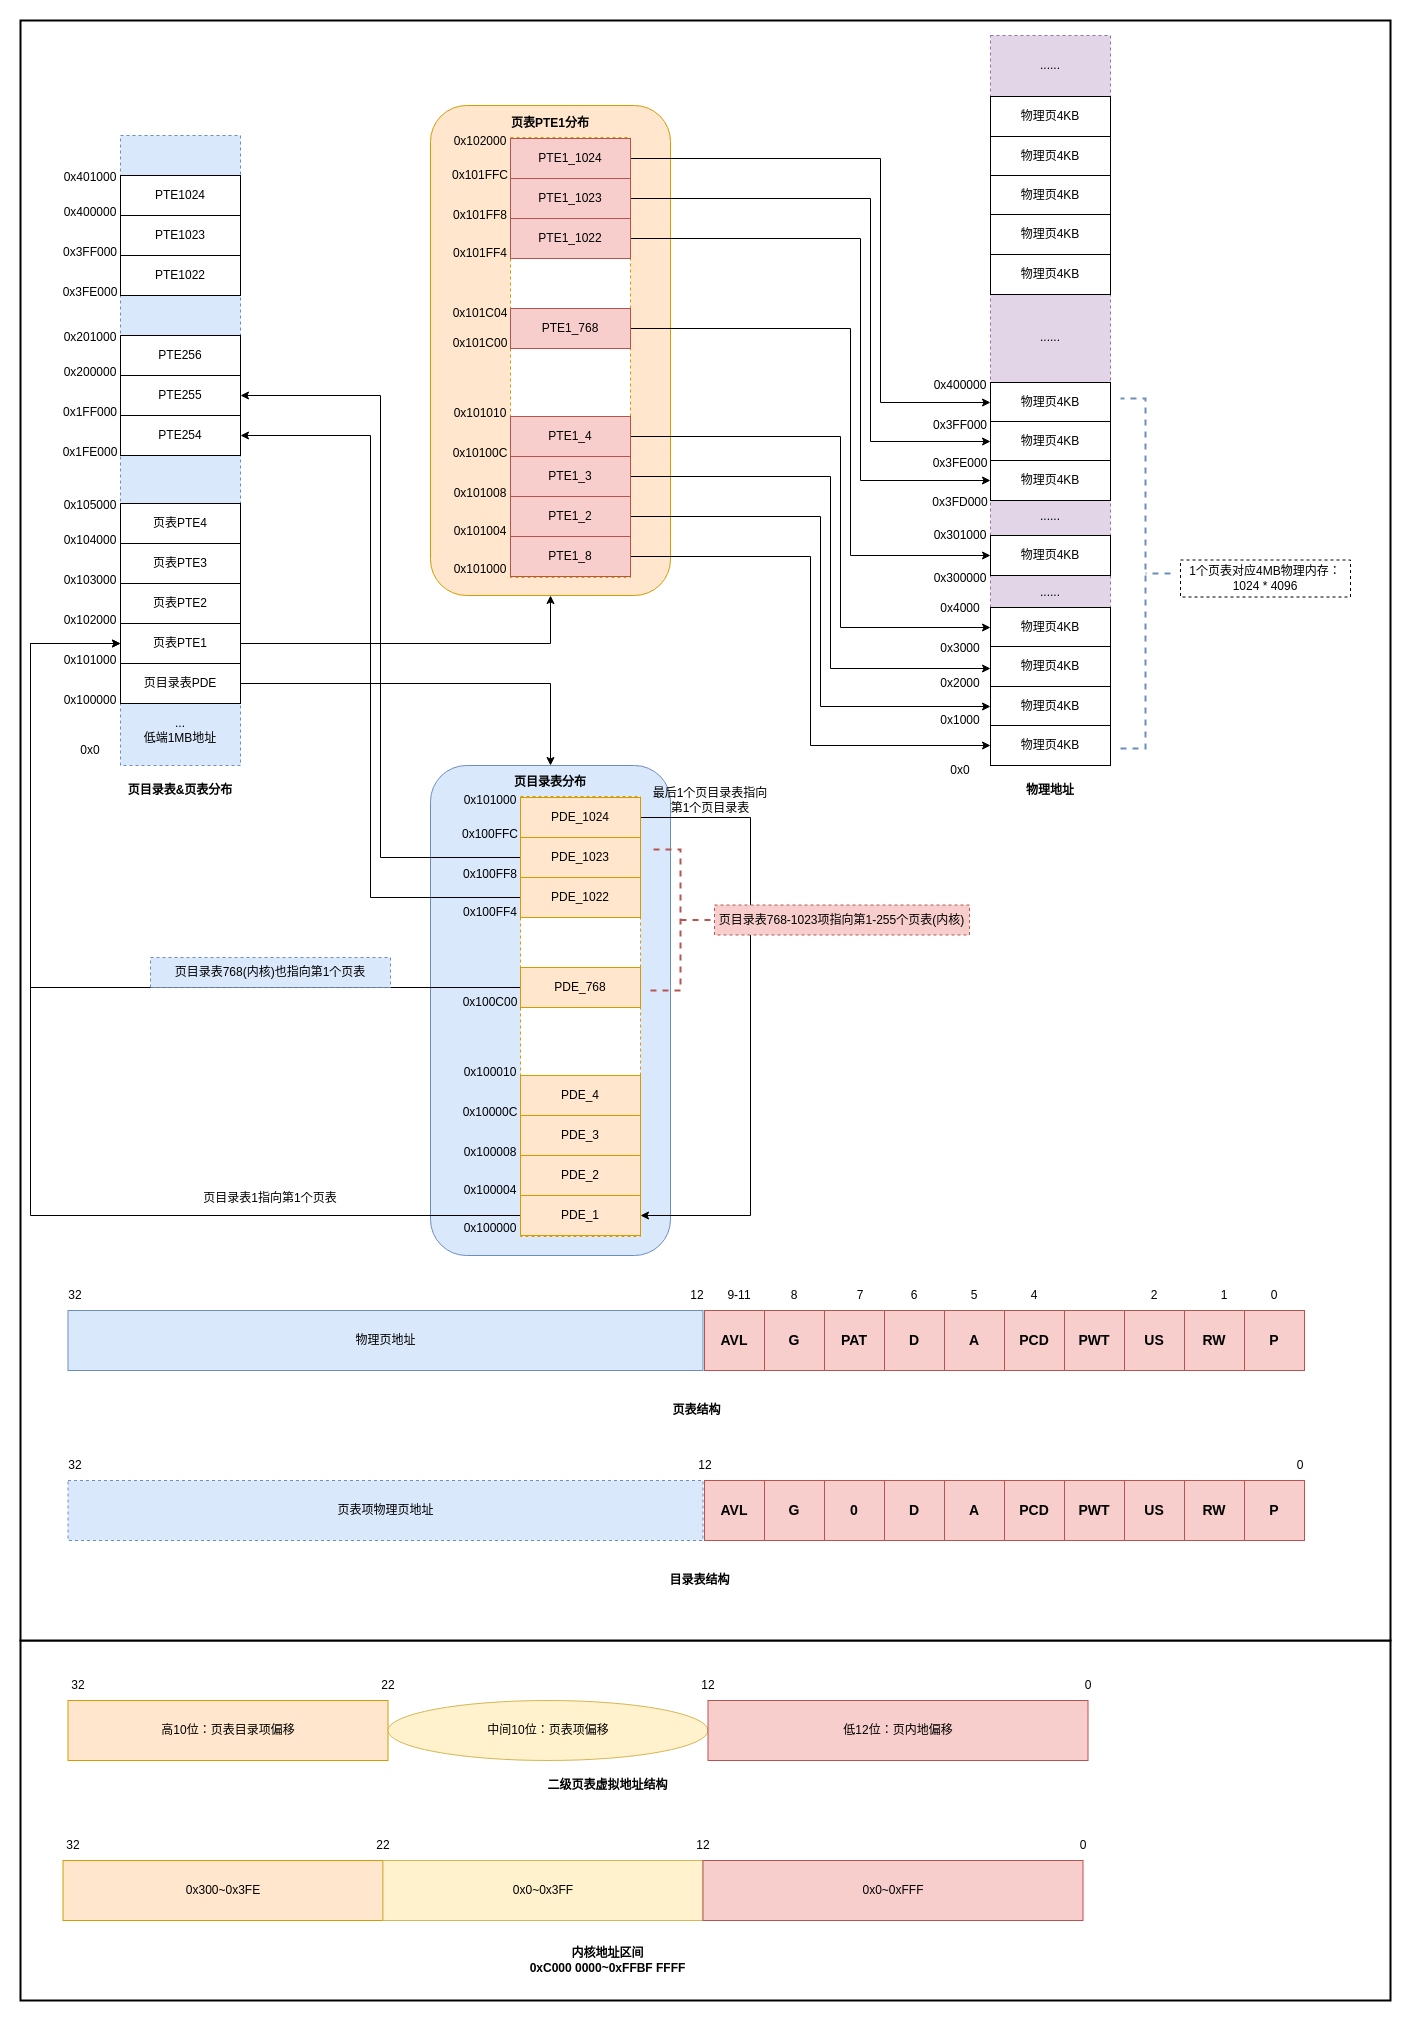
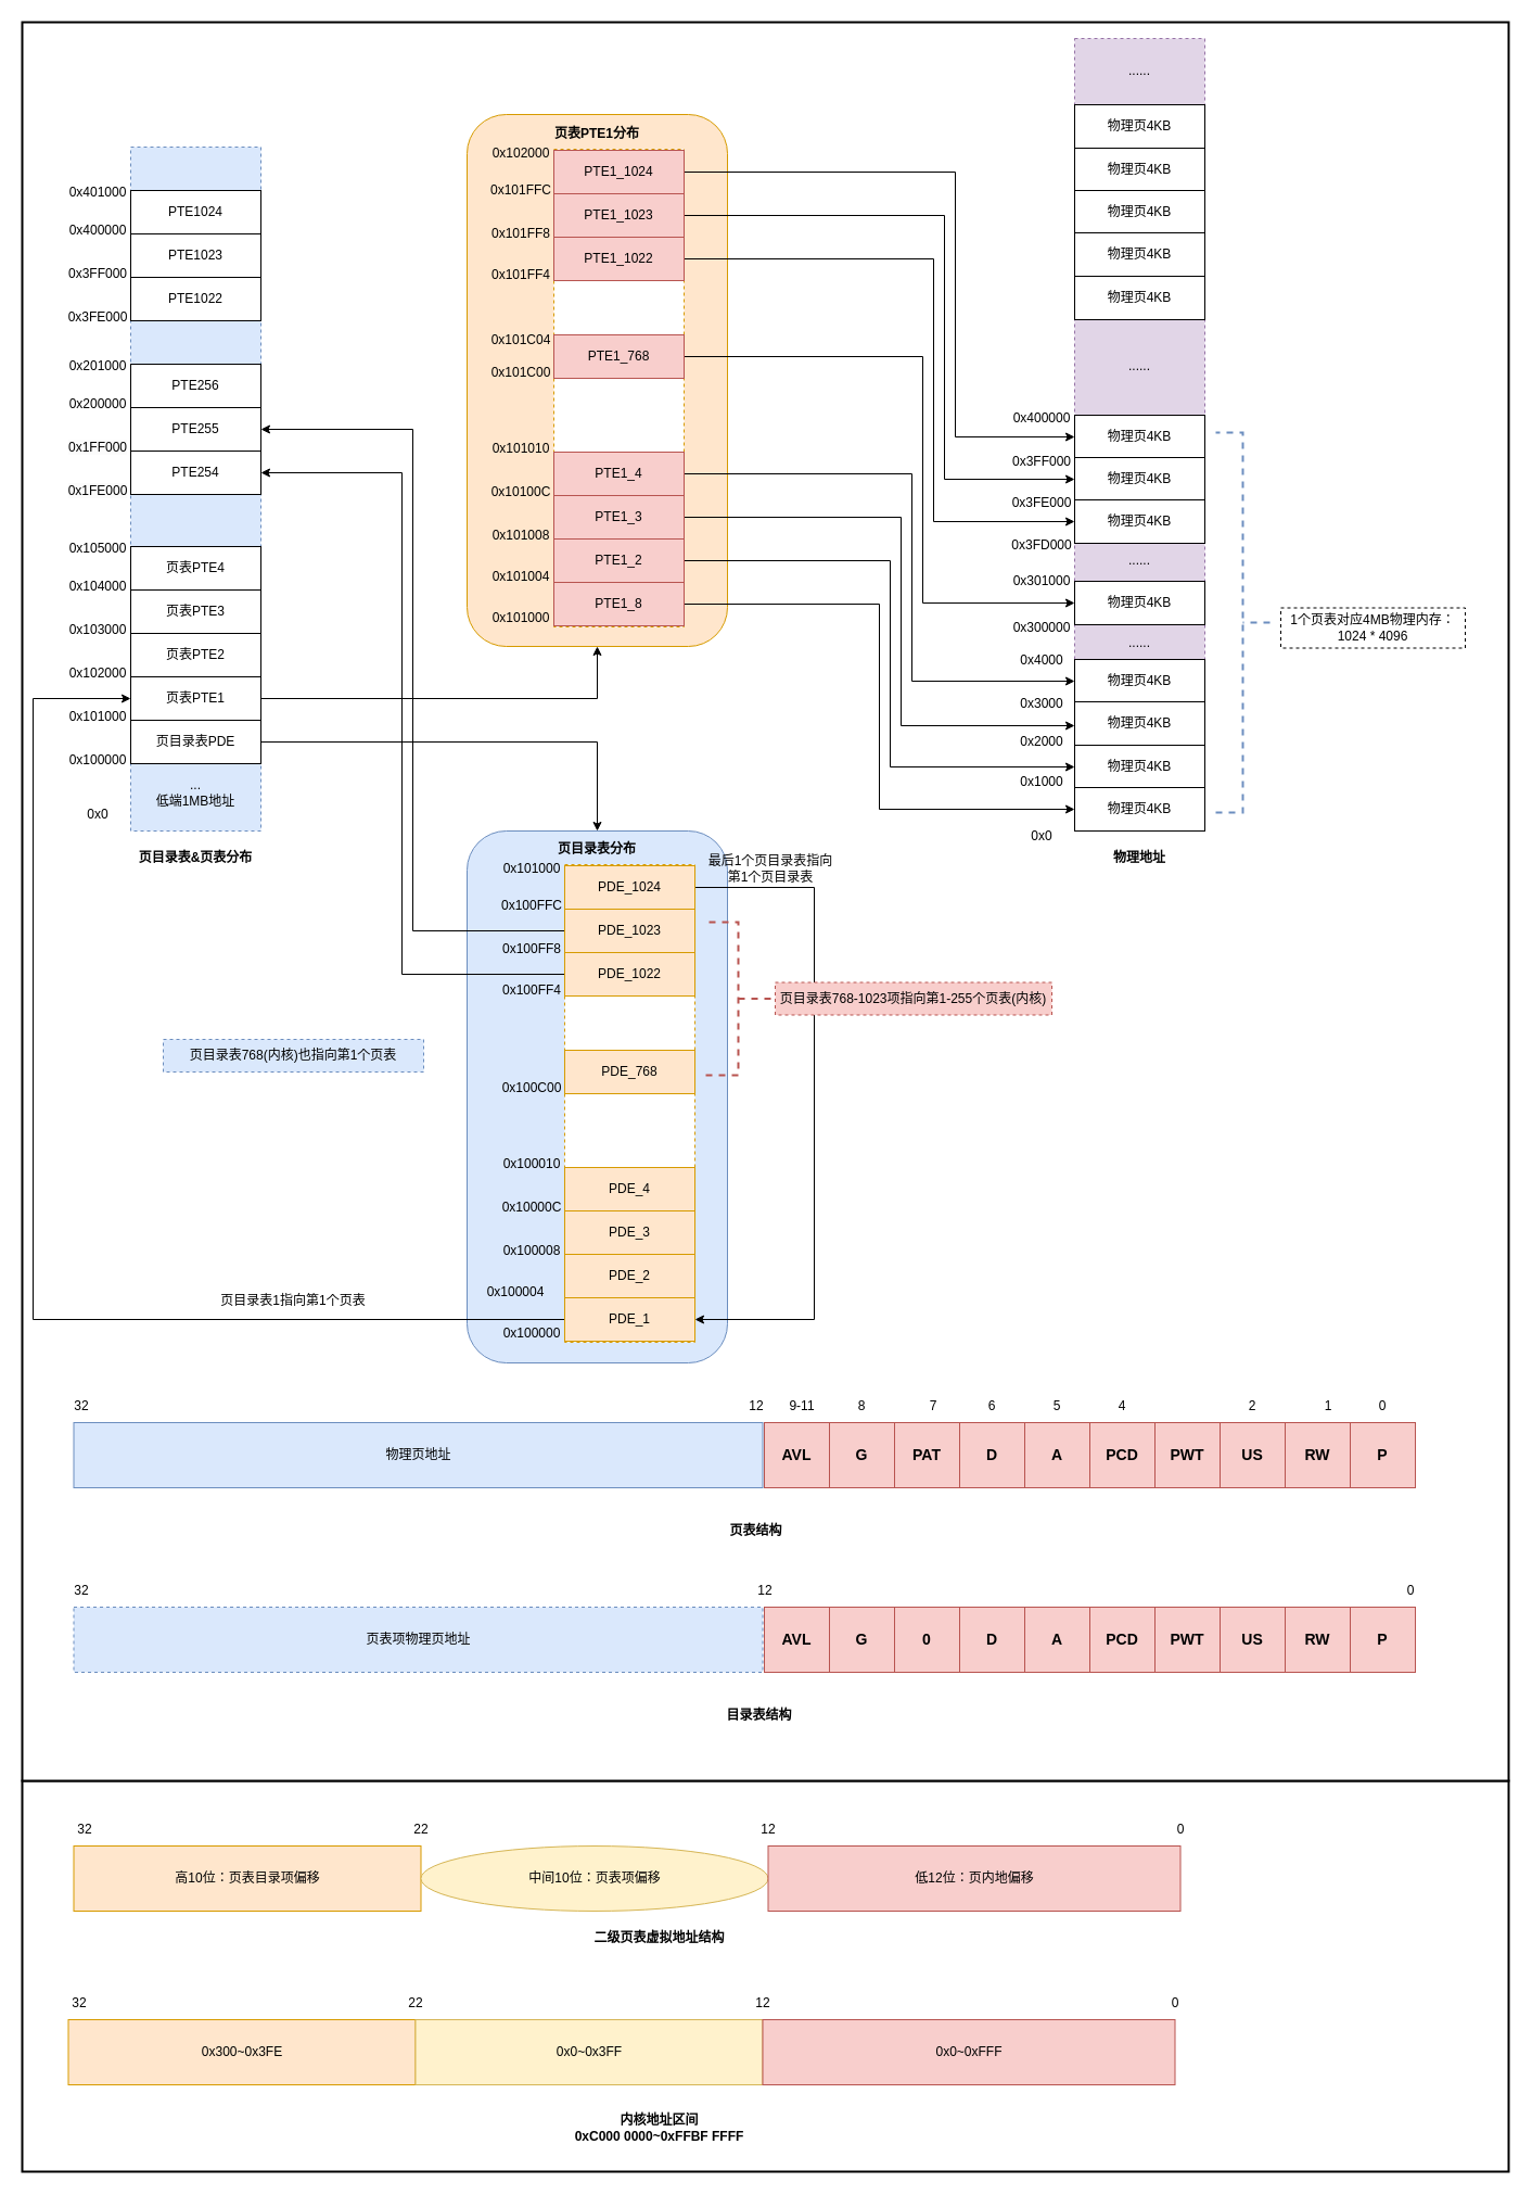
- <mxCell id="41" style="edgeStyle=orthogonalEdgeStyle;rounded=0;orthogonalLoop=1;jettySize=auto;html=1;entryX=0;entryY=0.5;entryDx=0;entryDy=0;" parent="1" source="42" target="18" edge="1"><mxGeometry relative="1" as="geometry"><mxPoint x="-20" y="645" as="targetPoint" /><Array as="points"><mxPoint x="30" y="987" /><mxPoint x="30" y="643" /></Array></mxGeometry></mxCell>
- <mxCell id="53" value="0x100004" style="text;html=1;align=center;verticalAlign=middle;whiteSpace=wrap;rounded=0;" parent="1" vertex="1"><mxGeometry x="460" y="1175" width="60" height="30" as="geometry" /></mxCell>
+ <mxCell id="53" value="0x100004" style="text;html=1;align=center;verticalAlign=middle;whiteSpace=wrap;rounded=0;" parent="1" vertex="1"><mxGeometry x="445" y="1175" width="60" height="30" as="geometry" /></mxCell>
